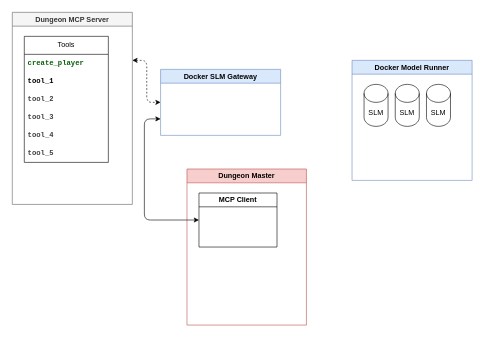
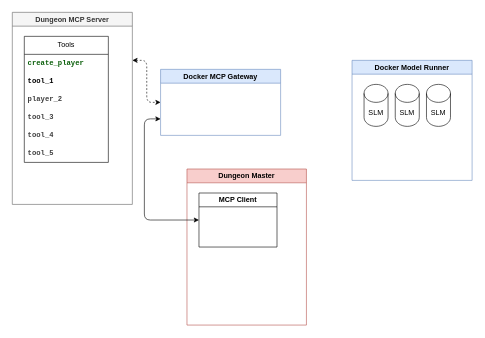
- <mxCell id="10" value="Docker SLM Gateway" style="swimlane;whiteSpace=wrap;html=1;fillColor=#dae8fc;strokeColor=#6c8ebf;" vertex="1" parent="1"><mxGeometry x="267" y="115" width="200" height="110" as="geometry" /></mxCell>
+ <mxCell id="10" value="Docker MCP Gateway" style="swimlane;whiteSpace=wrap;html=1;fillColor=#dae8fc;strokeColor=#6c8ebf;" vertex="1" parent="1"><mxGeometry x="267" y="115" width="200" height="110" as="geometry" /></mxCell>
- <mxCell id="6" value="&lt;b style=&quot;color: rgb(63, 63, 63); scrollbar-color: rgb(226, 226, 226) rgb(251, 251, 251); font-family: Menlo, Monaco, &amp;quot;Courier New&amp;quot;, monospace; white-space: pre;&quot;&gt;tool_2&lt;/b&gt;" style="text;strokeColor=none;fillColor=none;align=left;verticalAlign=middle;spacingLeft=4;spacingRight=4;overflow=hidden;points=[[0,0.5],[1,0.5]];portConstraint=eastwest;rotatable=0;whiteSpace=wrap;html=1;" vertex="1" parent="3"><mxGeometry y="90" width="140" height="30" as="geometry" /></mxCell>
+ <mxCell id="6" value="&lt;b style=&quot;color: rgb(63, 63, 63); scrollbar-color: rgb(226, 226, 226) rgb(251, 251, 251); font-family: Menlo, Monaco, &amp;quot;Courier New&amp;quot;, monospace; white-space: pre;&quot;&gt;player_2&lt;/b&gt;" style="text;strokeColor=none;fillColor=none;align=left;verticalAlign=middle;spacingLeft=4;spacingRight=4;overflow=hidden;points=[[0,0.5],[1,0.5]];portConstraint=eastwest;rotatable=0;whiteSpace=wrap;html=1;" vertex="1" parent="3"><mxGeometry y="90" width="140" height="30" as="geometry" /></mxCell>
